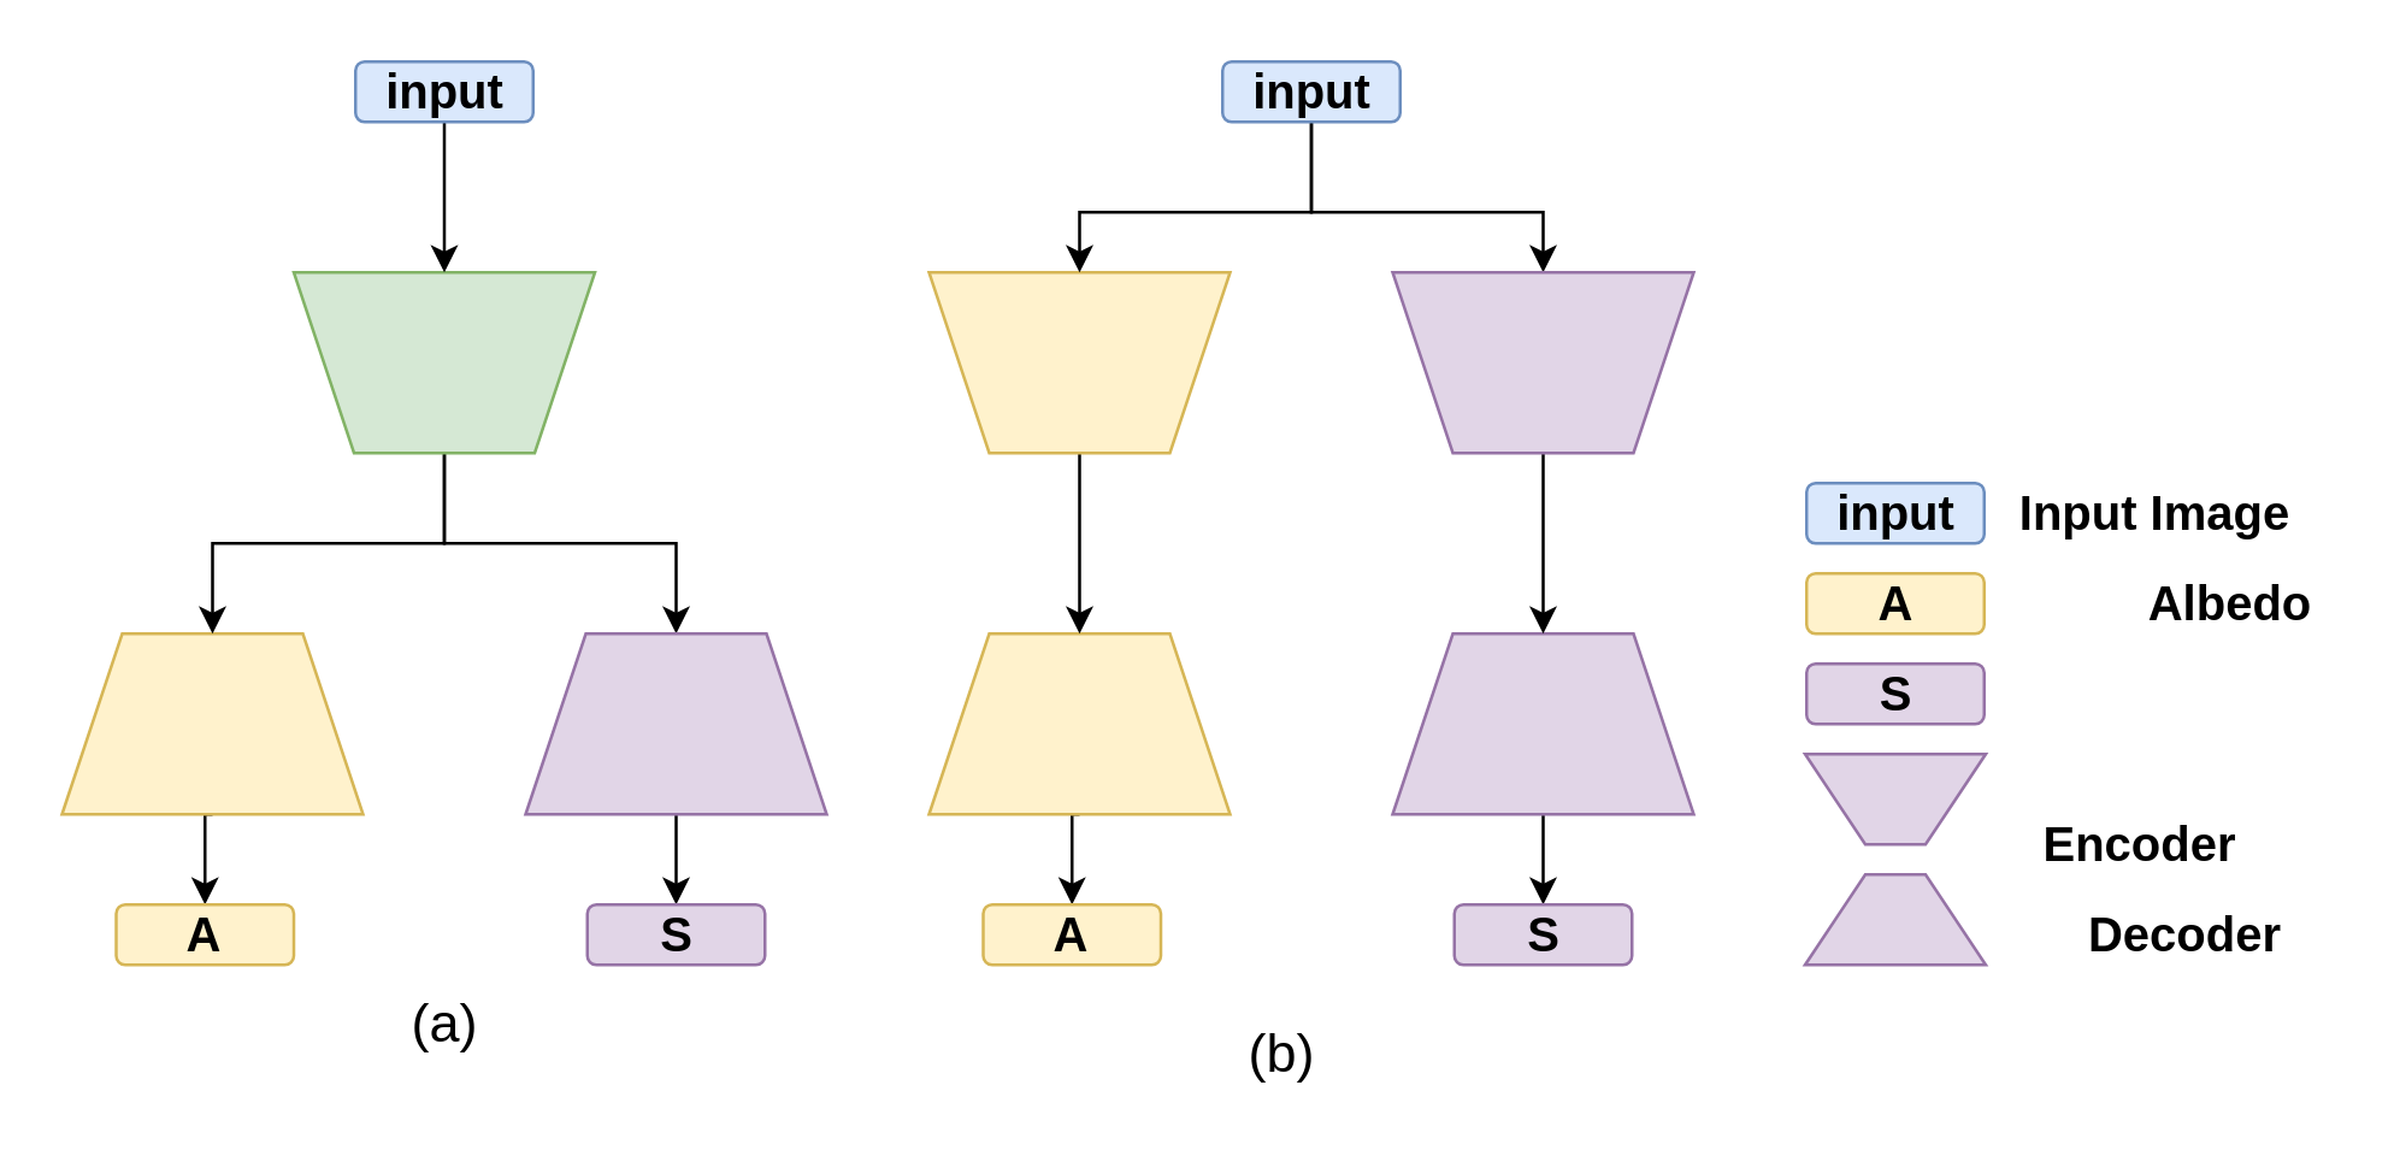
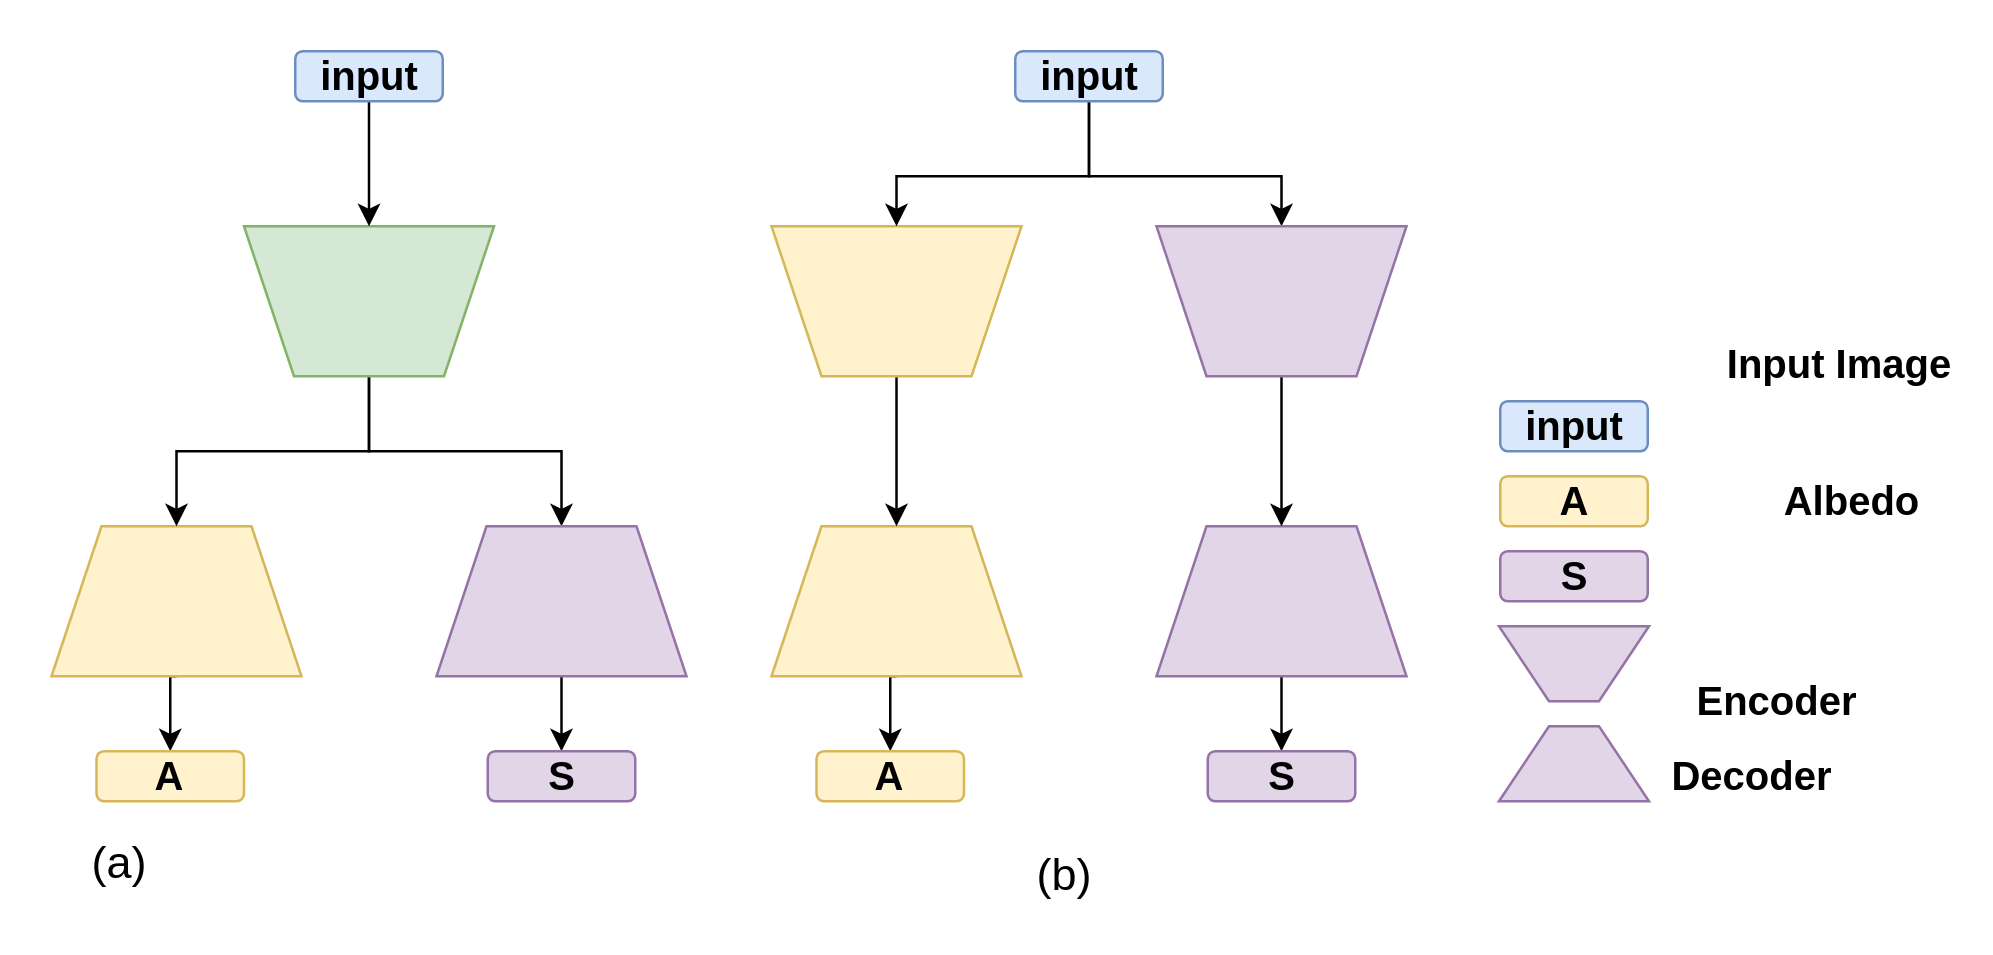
- <mxCell id="29" value="&lt;font style=&quot;font-size: 16px&quot;&gt;&lt;b&gt;Input Image&lt;/b&gt;&lt;/font&gt;" style="text;html=1;align=center;verticalAlign=middle;resizable=0;points=[];autosize=1;" vertex="1" parent="1"><mxGeometry x="660" y="160" width="110" height="20" as="geometry" /></mxCell>
+ <mxCell id="29" value="&lt;font style=&quot;font-size: 16px&quot;&gt;&lt;b&gt;Input Image&lt;/b&gt;&lt;/font&gt;" style="text;html=1;align=center;verticalAlign=middle;resizable=0;points=[];autosize=1;" vertex="1" parent="1"><mxGeometry x="680" y="135" width="110" height="20" as="geometry" /></mxCell>
- <mxCell id="36" value="&lt;font style=&quot;font-size: 16px&quot;&gt;&lt;b&gt;Decoder&lt;/b&gt;&lt;/font&gt;" style="text;html=1;align=center;verticalAlign=middle;resizable=0;points=[];autosize=1;" vertex="1" parent="1"><mxGeometry x="685" y="300" width="80" height="20" as="geometry" /></mxCell>
+ <mxCell id="36" value="&lt;font style=&quot;font-size: 16px&quot;&gt;&lt;b&gt;Decoder&lt;/b&gt;&lt;/font&gt;" style="text;html=1;align=center;verticalAlign=middle;resizable=0;points=[];autosize=1;" vertex="1" parent="1"><mxGeometry x="660" y="300" width="80" height="20" as="geometry" /></mxCell>
- <mxCell id="26" value="&lt;font style=&quot;font-size: 18px&quot;&gt;(a)&lt;/font&gt;" style="text;html=1;align=center;verticalAlign=middle;resizable=0;points=[];autosize=1;" vertex="1" parent="1"><mxGeometry x="127" y="330" width="40" height="20" as="geometry" /></mxCell>
+ <mxCell id="26" value="&lt;font style=&quot;font-size: 18px&quot;&gt;(a)&lt;/font&gt;" style="text;html=1;align=center;verticalAlign=middle;resizable=0;points=[];autosize=1;" vertex="1" parent="1"><mxGeometry x="27" y="335" width="40" height="20" as="geometry" /></mxCell>
